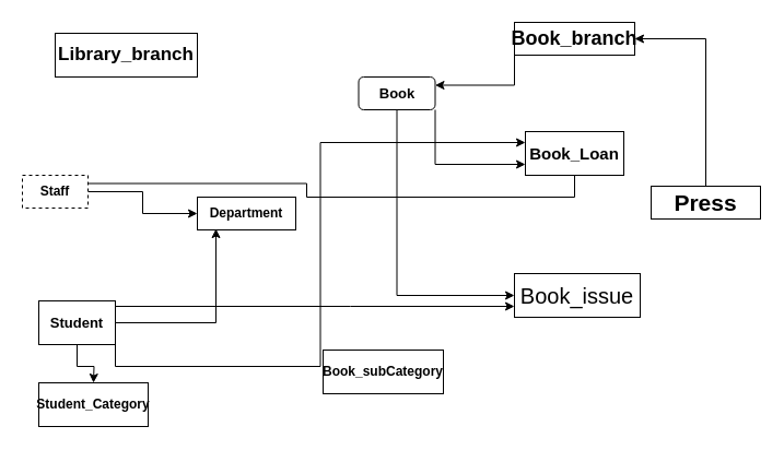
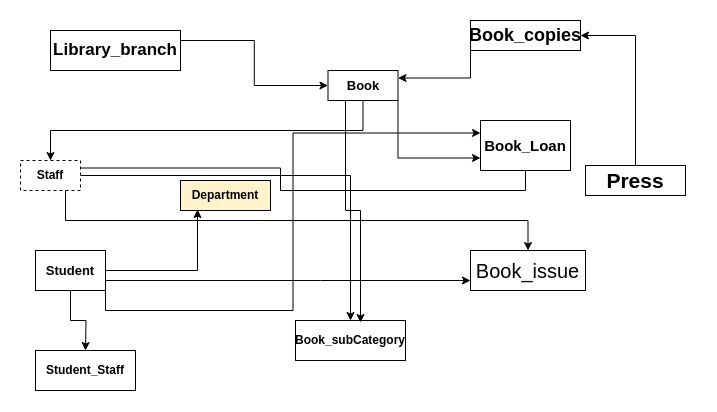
- <mxCell id="25" value="&lt;font style=&quot;font-size: 18px&quot;&gt;&lt;b&gt;Book_branch&lt;/b&gt;&lt;/font&gt;" style="rounded=0;whiteSpace=wrap;html=1;" vertex="1" parent="1"><mxGeometry x="470" y="20" width="110" height="30" as="geometry" /></mxCell>
+ <mxCell id="25" value="&lt;font style=&quot;font-size: 18px&quot;&gt;&lt;b&gt;Book_copies&lt;/b&gt;&lt;/font&gt;" style="rounded=0;whiteSpace=wrap;html=1;" vertex="1" parent="1"><mxGeometry x="470" y="20" width="110" height="30" as="geometry" /></mxCell>
+ <mxCell id="17" style="edgeStyle=orthogonalEdgeStyle;rounded=0;orthogonalLoop=1;jettySize=auto;html=1;exitX=1;exitY=0.25;exitDx=0;exitDy=0;entryX=0;entryY=0.5;entryDx=0;entryDy=0;fontSize=15;" edge="1" parent="1" source="18" target="16"><mxGeometry relative="1" as="geometry" /></mxCell>
- <mxCell id="16" value="&lt;b&gt;&lt;font style=&quot;font-size: 13px&quot;&gt;Book&lt;/font&gt;&lt;/b&gt;" style="whiteSpace=wrap;html=1;rounded=1;" vertex="1" parent="1"><mxGeometry x="327.5" y="70" width="70" height="30" as="geometry" /></mxCell>
+ <mxCell id="16" value="&lt;b&gt;&lt;font style=&quot;font-size: 13px&quot;&gt;Book&lt;/font&gt;&lt;/b&gt;" style="rounded=0;whiteSpace=wrap;html=1;" vertex="1" parent="1"><mxGeometry x="327.5" y="70" width="70" height="30" as="geometry" /></mxCell>
- <mxCell id="23" value="&lt;b&gt;&lt;font style=&quot;font-size: 15px&quot;&gt;Book_Loan&lt;/font&gt;&lt;/b&gt;" style="rounded=0;whiteSpace=wrap;html=1;" vertex="1" parent="1"><mxGeometry x="480" y="120" width="90" height="40" as="geometry" /></mxCell>
+ <mxCell id="23" value="&lt;b&gt;&lt;font style=&quot;font-size: 15px&quot;&gt;Book_Loan&lt;/font&gt;&lt;/b&gt;" style="rounded=0;whiteSpace=wrap;html=1;" vertex="1" parent="1"><mxGeometry x="480" y="120" width="90" height="50" as="geometry" /></mxCell>
- <mxCell id="21" value="&lt;font style=&quot;font-size: 21px&quot;&gt;&lt;b&gt;Press&lt;/b&gt;&lt;/font&gt;" style="rounded=0;whiteSpace=wrap;html=1;" vertex="1" parent="1"><mxGeometry x="595" y="170" width="100" height="30" as="geometry" /></mxCell>
+ <mxCell id="21" value="&lt;font style=&quot;font-size: 21px&quot;&gt;&lt;b&gt;Press&lt;/b&gt;&lt;/font&gt;" style="rounded=0;whiteSpace=wrap;html=1;" vertex="1" parent="1"><mxGeometry x="585" y="165" width="100" height="30" as="geometry" /></mxCell>
- <mxCell id="3" style="edgeStyle=orthogonalEdgeStyle;rounded=0;orthogonalLoop=1;jettySize=auto;html=1;exitX=1;exitY=0.5;exitDx=0;exitDy=0;fontSize=15;" edge="1" parent="1" source="6" target="22"><mxGeometry relative="1" as="geometry" /></mxCell>
+ <mxCell id="3" style="edgeStyle=orthogonalEdgeStyle;rounded=0;orthogonalLoop=1;jettySize=auto;html=1;exitX=1;exitY=0.5;exitDx=0;exitDy=0;fontSize=15;" edge="1" parent="1" source="6" target="12"><mxGeometry relative="1" as="geometry" /></mxCell>
- <mxCell id="22" value="&lt;b&gt;Department&lt;/b&gt;" style="rounded=0;whiteSpace=wrap;html=1;" vertex="1" parent="1"><mxGeometry x="180" y="180" width="90" height="30" as="geometry" /></mxCell>
+ <mxCell id="22" value="&lt;b&gt;Department&lt;/b&gt;" style="rounded=0;whiteSpace=wrap;html=1;fillColor=#fff2cc;" vertex="1" parent="1"><mxGeometry x="180" y="180" width="90" height="30" as="geometry" /></mxCell>
+ <mxCell id="15" style="edgeStyle=orthogonalEdgeStyle;rounded=0;orthogonalLoop=1;jettySize=auto;html=1;exitX=0.25;exitY=1;exitDx=0;exitDy=0;entryX=0.591;entryY=0.05;entryDx=0;entryDy=0;entryPerimeter=0;fontSize=15;" edge="1" parent="1" source="16" target="12"><mxGeometry relative="1" as="geometry" /></mxCell>
+ <mxCell id="5" style="edgeStyle=orthogonalEdgeStyle;rounded=0;orthogonalLoop=1;jettySize=auto;html=1;exitX=0.75;exitY=1;exitDx=0;exitDy=0;fontSize=15;" edge="1" parent="1" source="6" target="19"><mxGeometry relative="1" as="geometry" /></mxCell>
- <mxCell id="13" style="edgeStyle=orthogonalEdgeStyle;rounded=0;orthogonalLoop=1;jettySize=auto;html=1;exitX=0.5;exitY=1;exitDx=0;exitDy=0;entryX=0;entryY=0.5;entryDx=0;entryDy=0;fontSize=15;" edge="1" parent="1" source="16" target="19"><mxGeometry relative="1" as="geometry" /></mxCell>
+ <mxCell id="13" style="edgeStyle=orthogonalEdgeStyle;rounded=0;orthogonalLoop=1;jettySize=auto;html=1;exitX=0.5;exitY=1;exitDx=0;exitDy=0;fontSize=15;" edge="1" parent="1" source="16" target="6"><mxGeometry relative="1" as="geometry" /></mxCell>
- <mxCell id="11" value="&lt;b&gt;&lt;font style=&quot;font-size: 13px&quot;&gt;Student&lt;/font&gt;&lt;/b&gt;" style="rounded=0;whiteSpace=wrap;html=1;" vertex="1" parent="1"><mxGeometry x="35" y="275" width="70" height="40" as="geometry" /></mxCell>
+ <mxCell id="11" value="&lt;b&gt;&lt;font style=&quot;font-size: 13px&quot;&gt;Student&lt;/font&gt;&lt;/b&gt;" style="rounded=0;whiteSpace=wrap;html=1;" vertex="1" parent="1"><mxGeometry x="35" y="250" width="70" height="40" as="geometry" /></mxCell>
- <mxCell id="2" value="&lt;b&gt;Student_Category&lt;/b&gt;" style="rounded=0;whiteSpace=wrap;html=1;" vertex="1" parent="1"><mxGeometry x="35" y="350" width="100" height="40" as="geometry" /></mxCell>
+ <mxCell id="2" value="&lt;b&gt;Student_Staff&lt;/b&gt;" style="rounded=0;whiteSpace=wrap;html=1;" vertex="1" parent="1"><mxGeometry x="35" y="350" width="100" height="40" as="geometry" /></mxCell>
